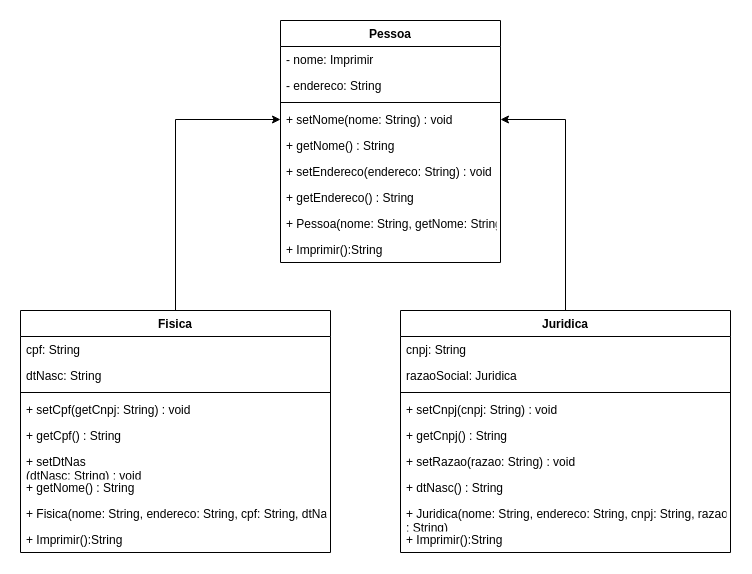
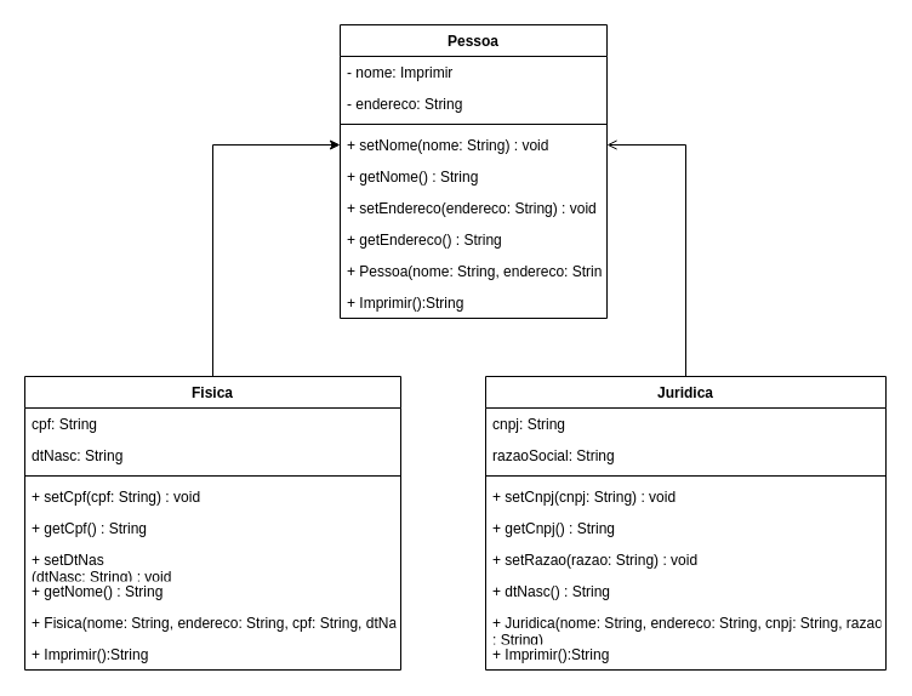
- <mxCell id="13" style="edgeStyle=orthogonalEdgeStyle;rounded=0;orthogonalLoop=1;jettySize=auto;html=1;entryX=1;entryY=0.5;entryDx=0;entryDy=0;" edge="1" parent="1" source="14" target="28"><mxGeometry relative="1" as="geometry" /></mxCell>
+ <mxCell id="13" style="edgeStyle=orthogonalEdgeStyle;rounded=0;orthogonalLoop=1;jettySize=auto;html=1;entryX=1;entryY=0.5;entryDx=0;entryDy=0;endArrow=open;" edge="1" parent="1" source="14" target="28"><mxGeometry relative="1" as="geometry" /></mxCell>
- <mxCell id="32" value="+ Pessoa(nome: String, getNome: String)" style="text;strokeColor=none;fillColor=none;align=left;verticalAlign=top;spacingLeft=4;spacingRight=4;overflow=hidden;rotatable=0;points=[[0,0.5],[1,0.5]];portConstraint=eastwest;" vertex="1" parent="24"><mxGeometry y="190" width="220" height="26" as="geometry" /></mxCell>
+ <mxCell id="32" value="+ Pessoa(nome: String, endereco: String)" style="text;strokeColor=none;fillColor=none;align=left;verticalAlign=top;spacingLeft=4;spacingRight=4;overflow=hidden;rotatable=0;points=[[0,0.5],[1,0.5]];portConstraint=eastwest;" vertex="1" parent="24"><mxGeometry y="190" width="220" height="26" as="geometry" /></mxCell>
- <mxCell id="16" value="razaoSocial: Juridica" style="text;strokeColor=none;fillColor=none;align=left;verticalAlign=top;spacingLeft=4;spacingRight=4;overflow=hidden;rotatable=0;points=[[0,0.5],[1,0.5]];portConstraint=eastwest;" vertex="1" parent="14"><mxGeometry y="52" width="330" height="26" as="geometry" /></mxCell>
+ <mxCell id="16" value="razaoSocial: String" style="text;strokeColor=none;fillColor=none;align=left;verticalAlign=top;spacingLeft=4;spacingRight=4;overflow=hidden;rotatable=0;points=[[0,0.5],[1,0.5]];portConstraint=eastwest;" vertex="1" parent="14"><mxGeometry y="52" width="330" height="26" as="geometry" /></mxCell>
- <mxCell id="7" value="+ setCpf(getCnpj: String) : void" style="text;strokeColor=none;fillColor=none;align=left;verticalAlign=top;spacingLeft=4;spacingRight=4;overflow=hidden;rotatable=0;points=[[0,0.5],[1,0.5]];portConstraint=eastwest;" vertex="1" parent="3"><mxGeometry y="86" width="310" height="26" as="geometry" /></mxCell>
+ <mxCell id="7" value="+ setCpf(cpf: String) : void" style="text;strokeColor=none;fillColor=none;align=left;verticalAlign=top;spacingLeft=4;spacingRight=4;overflow=hidden;rotatable=0;points=[[0,0.5],[1,0.5]];portConstraint=eastwest;" vertex="1" parent="3"><mxGeometry y="86" width="310" height="26" as="geometry" /></mxCell>
